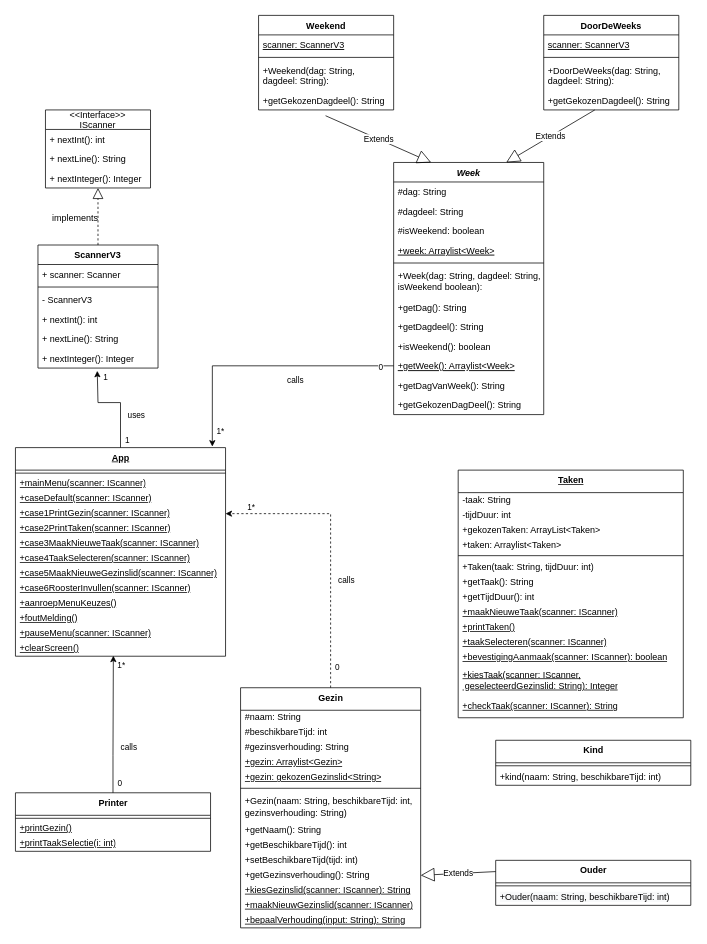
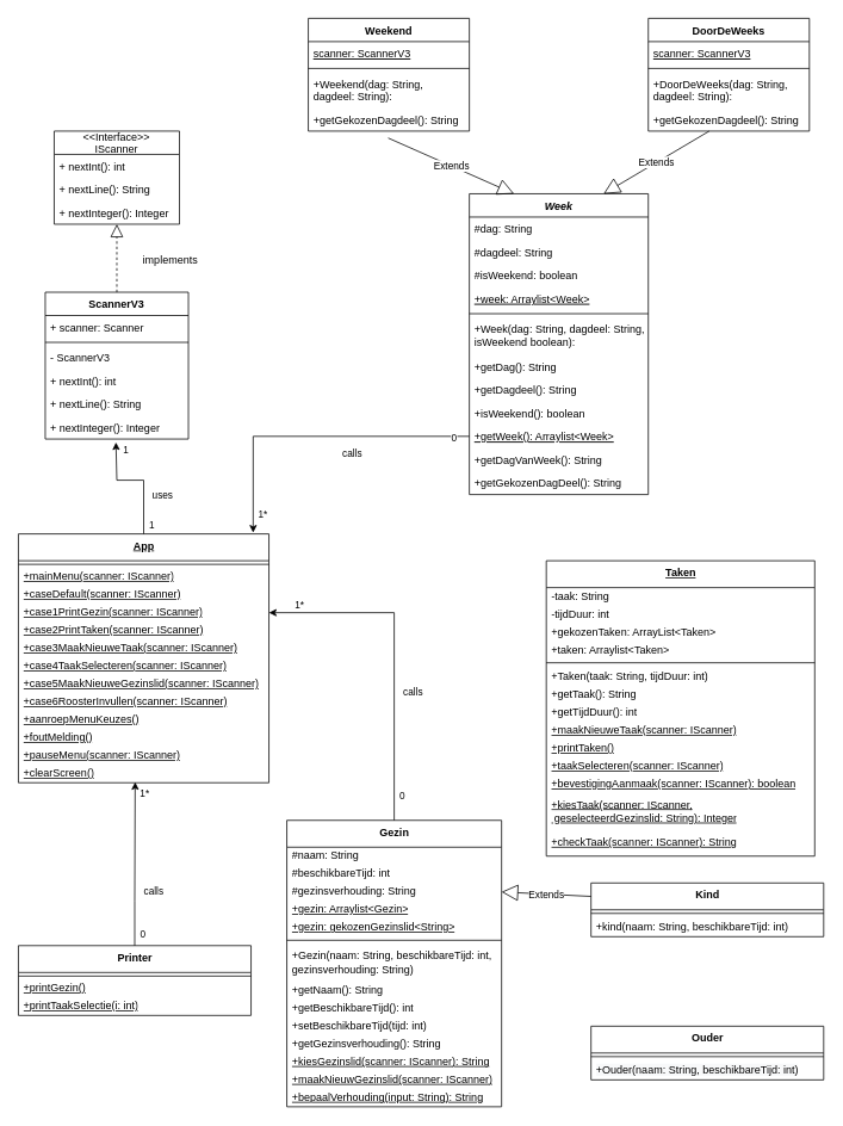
- <mxCell id="68" value="implements" style="text;html=1;strokeColor=none;fillColor=none;align=center;verticalAlign=middle;whiteSpace=wrap;rounded=0;" parent="1" vertex="1"><mxGeometry x="70" y="276" width="60" height="30" as="geometry" /></mxCell>
+ <mxCell id="68" value="implements" style="text;html=1;strokeColor=none;fillColor=none;align=center;verticalAlign=middle;whiteSpace=wrap;rounded=0;" parent="1" vertex="1"><mxGeometry x="160" y="276" width="60" height="30" as="geometry" /></mxCell>
- <mxCell id="69" value="" style="edgeStyle=orthogonalEdgeStyle;rounded=0;orthogonalLoop=1;jettySize=auto;html=1;entryX=1;entryY=0.5;entryDx=0;entryDy=0;exitX=0.5;exitY=0;exitDx=0;exitDy=0;dashed=1;" parent="1" source="17" target="42" edge="1"><mxGeometry relative="1" as="geometry"><mxPoint x="820" y="746" as="sourcePoint" /><mxPoint x="444" y="491" as="targetPoint" /><Array as="points"><mxPoint x="440" y="684" /></Array></mxGeometry></mxCell>
+ <mxCell id="69" value="" style="edgeStyle=orthogonalEdgeStyle;rounded=0;orthogonalLoop=1;jettySize=auto;html=1;entryX=1;entryY=0.5;entryDx=0;entryDy=0;exitX=0.5;exitY=0;exitDx=0;exitDy=0;" parent="1" source="17" target="42" edge="1"><mxGeometry relative="1" as="geometry"><mxPoint x="820" y="746" as="sourcePoint" /><mxPoint x="444" y="491" as="targetPoint" /><Array as="points"><mxPoint x="440" y="684" /></Array></mxGeometry></mxCell>
+ <mxCell id="73" value="Extends" style="endArrow=block;endSize=16;endFill=0;html=1;exitX=0;exitY=0.25;exitDx=0;exitDy=0;entryX=1;entryY=0.5;entryDx=0;entryDy=0;" parent="1" source="32" target="20" edge="1"><mxGeometry width="160" relative="1" as="geometry"><mxPoint x="700" y="996" as="sourcePoint" /><mxPoint x="690" y="1056" as="targetPoint" /></mxGeometry></mxCell>
- <mxCell id="74" value="Extends" style="endArrow=block;endSize=16;endFill=0;html=1;exitX=0;exitY=0.25;exitDx=0;exitDy=0;entryX=1;entryY=0.5;entryDx=0;entryDy=0;" parent="1" source="35" target="28" edge="1"><mxGeometry width="160" relative="1" as="geometry"><mxPoint x="650" y="1006" as="sourcePoint" /><mxPoint x="690" y="1206" as="targetPoint" /></mxGeometry></mxCell>
